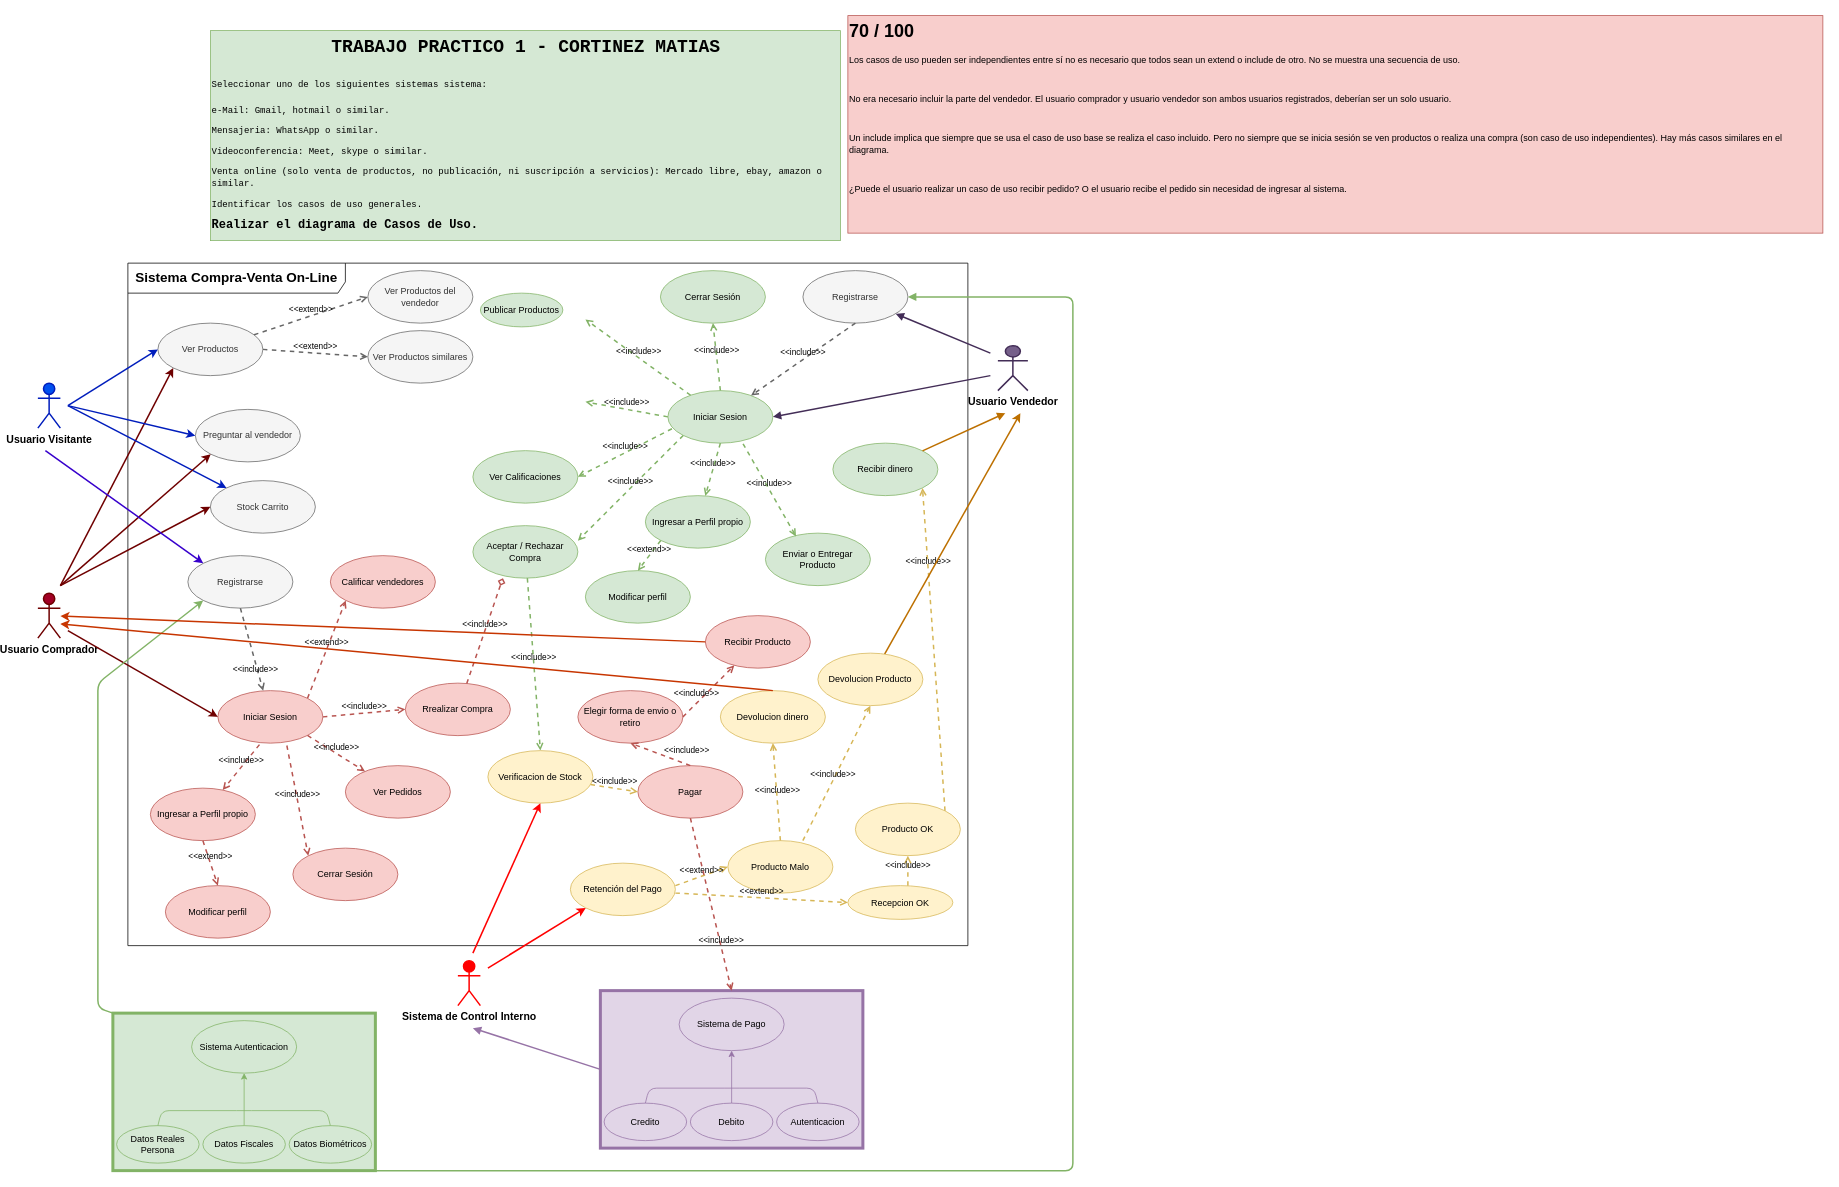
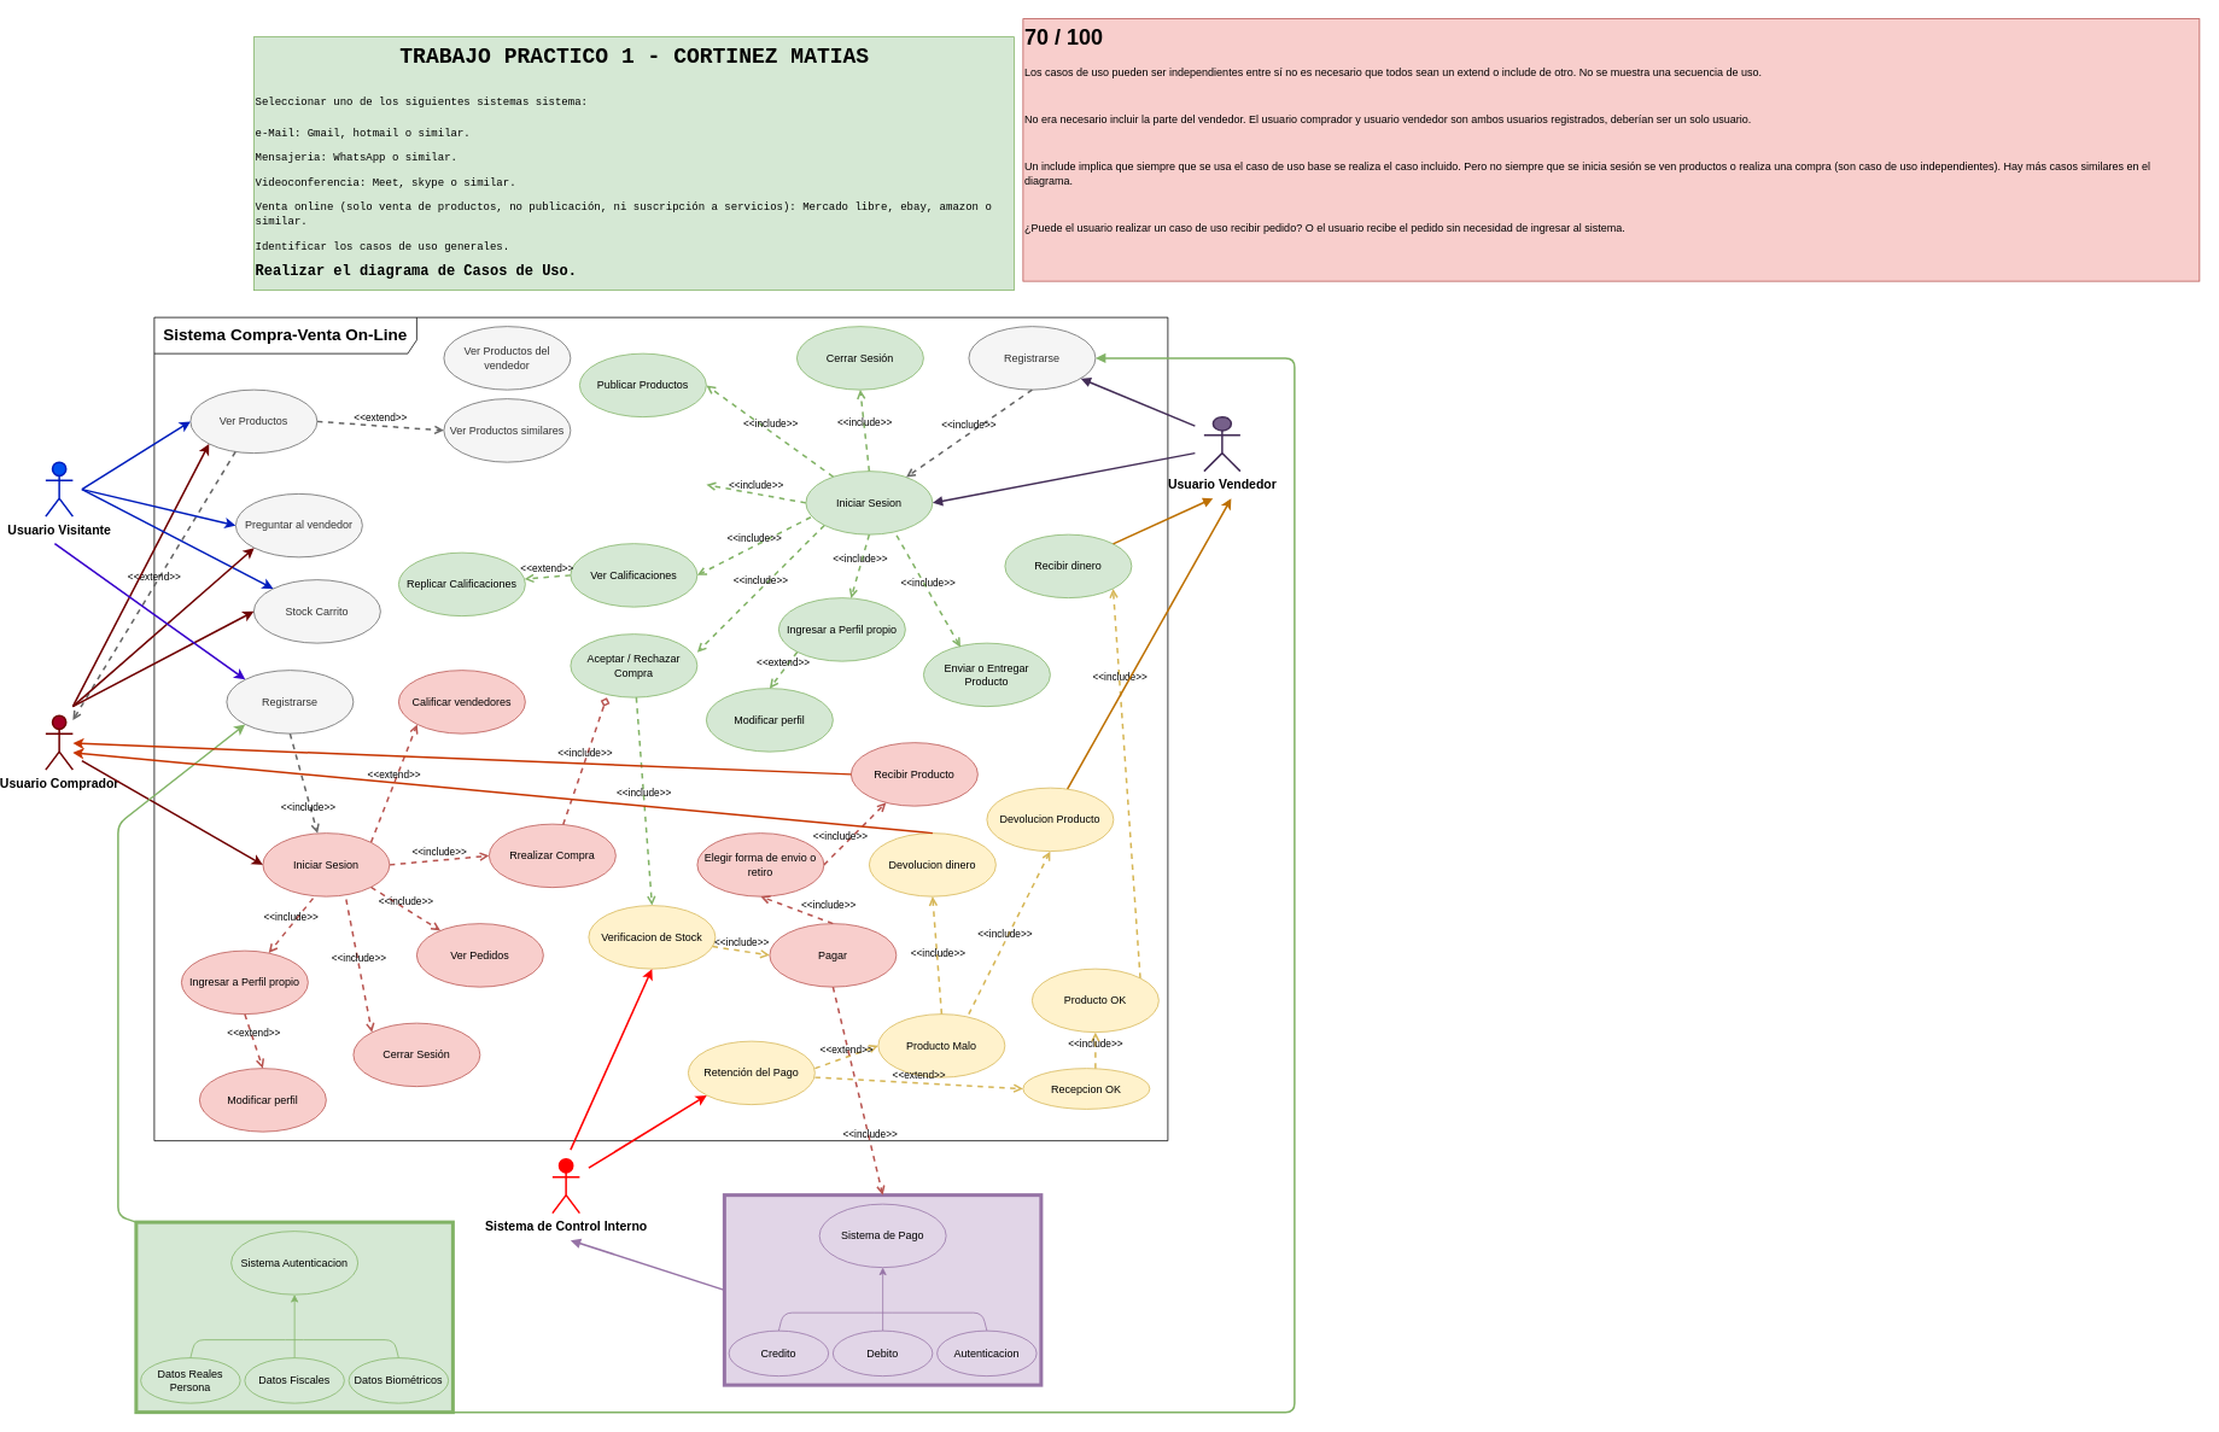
- <mxCell id="11" value="Publicar Productos" style="ellipse;whiteSpace=wrap;html=1;fillStyle=solid;fillColor=#d5e8d4;strokeColor=#82b366;" parent="3" vertex="1"><mxGeometry x="470" y="40" width="110" height="45" as="geometry" /></mxCell>
+ <mxCell id="11" value="Publicar Productos" style="ellipse;whiteSpace=wrap;html=1;fillStyle=solid;fillColor=#d5e8d4;strokeColor=#82b366;" parent="3" vertex="1"><mxGeometry x="470" y="40" width="140" height="70" as="geometry" /></mxCell>
- <mxCell id="14" value="&amp;lt;&amp;lt;extend&amp;gt;&amp;gt;" style="html=1;verticalAlign=bottom;labelBackgroundColor=none;endArrow=open;endFill=0;dashed=1;entryX=0;entryY=0.5;entryDx=0;entryDy=0;fillColor=#f5f5f5;strokeColor=#666666;strokeWidth=2;" parent="3" source="4" target="9" edge="1"><mxGeometry width="160" relative="1" as="geometry"><mxPoint x="280" y="180" as="sourcePoint" /><mxPoint x="440" y="180" as="targetPoint" /></mxGeometry></mxCell>
+ <mxCell id="14" value="&amp;lt;&amp;lt;extend&amp;gt;&amp;gt;" style="html=1;verticalAlign=bottom;labelBackgroundColor=none;endArrow=open;endFill=0;dashed=1;fillColor=#f5f5f5;strokeColor=#666666;strokeWidth=2;" parent="3" source="4" target="72" edge="1"><mxGeometry width="160" relative="1" as="geometry"><mxPoint x="280" y="180" as="sourcePoint" /><mxPoint x="440" y="180" as="targetPoint" /></mxGeometry></mxCell>
+ <mxCell id="39" value="&amp;lt;&amp;lt;extend&amp;gt;&amp;gt;" style="html=1;verticalAlign=bottom;labelBackgroundColor=none;endArrow=open;endFill=0;dashed=1;exitX=0;exitY=0.5;exitDx=0;exitDy=0;fillColor=#d5e8d4;strokeColor=#82b366;strokeWidth=2;" parent="3" source="17" target="35" edge="1"><mxGeometry width="160" relative="1" as="geometry"><mxPoint x="370" y="250" as="sourcePoint" /><mxPoint x="530" y="250" as="targetPoint" /></mxGeometry></mxCell>
+ <mxCell id="35" value="Replicar Calificaciones" style="ellipse;whiteSpace=wrap;html=1;fillColor=#d5e8d4;strokeColor=#82b366;" parent="3" vertex="1"><mxGeometry x="270" y="260" width="140" height="70" as="geometry" /></mxCell>
